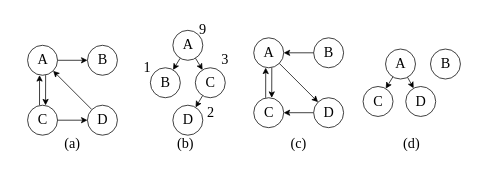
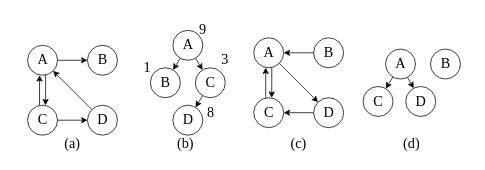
- <mxCell id="25" value="2" style="text;html=1;align=center;verticalAlign=middle;resizable=0;points=[];autosize=1;strokeColor=none;fillColor=none;fontFamily=Times New Roman;fontSize=19;" vertex="1" parent="14"><mxGeometry x="85" y="110" width="30" height="40" as="geometry" /></mxCell>
+ <mxCell id="25" value="8" style="text;html=1;align=center;verticalAlign=middle;resizable=0;points=[];autosize=1;strokeColor=none;fillColor=none;fontFamily=Times New Roman;fontSize=19;" vertex="1" parent="14"><mxGeometry x="85" y="110" width="30" height="40" as="geometry" /></mxCell>
